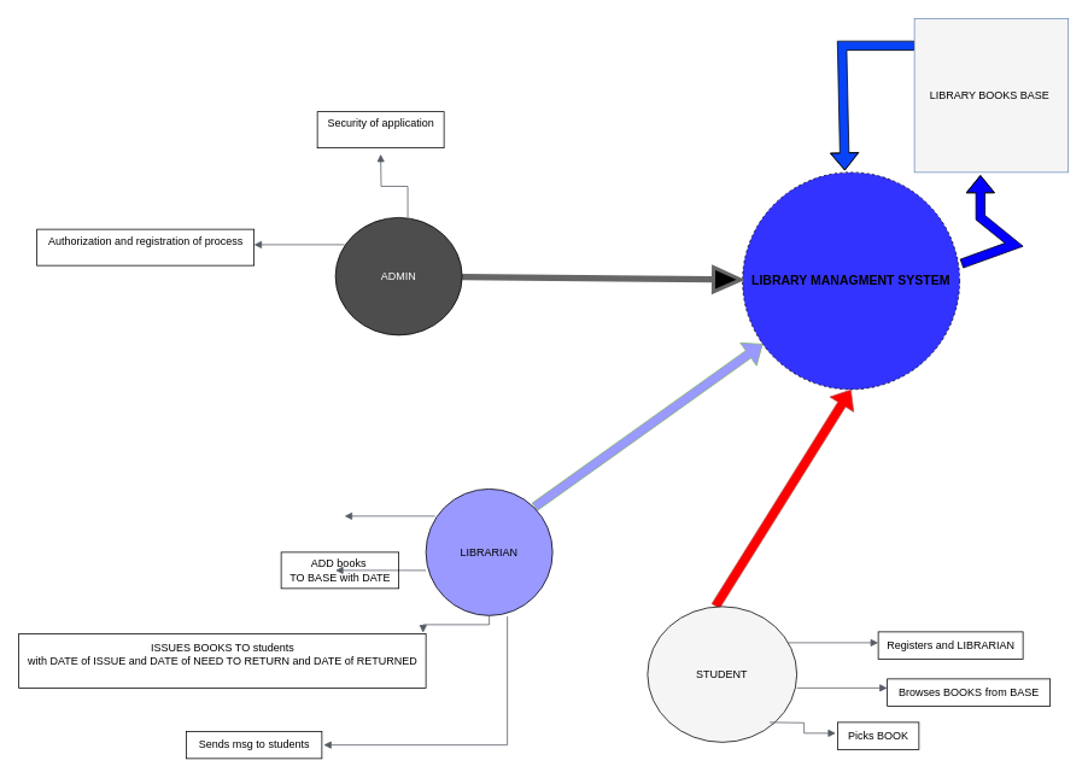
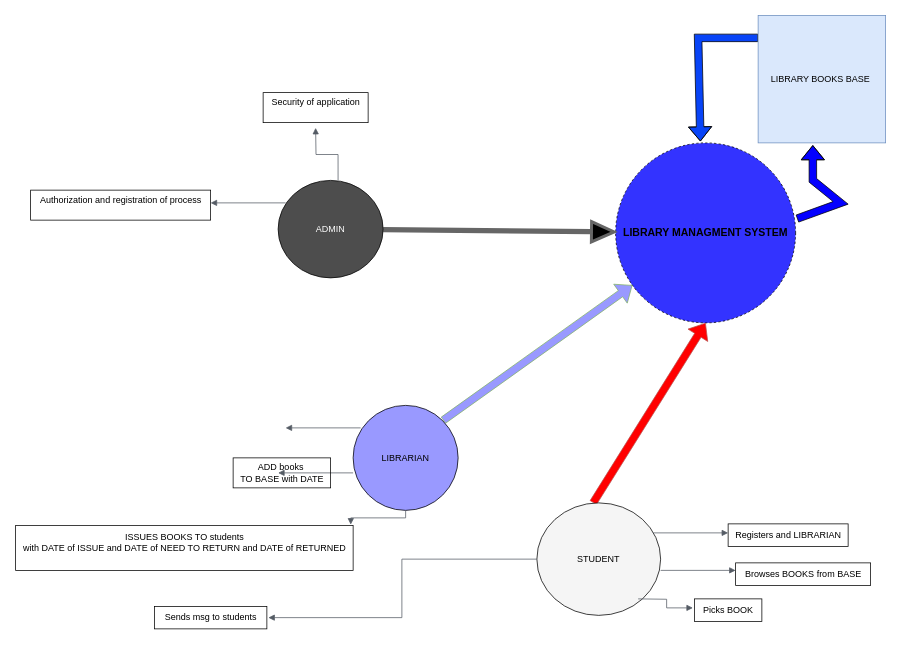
- <mxCell id="11" value="LIBRARY BOOKS BASE&amp;nbsp;" style="whiteSpace=wrap;html=1;aspect=fixed;fillColor=#f5f5f5;strokeColor=#6c8ebf;" vertex="1" parent="1"><mxGeometry x="1010" y="20" width="170" height="170" as="geometry" /></mxCell>
+ <mxCell id="11" value="LIBRARY BOOKS BASE&amp;nbsp;" style="whiteSpace=wrap;html=1;aspect=fixed;fillColor=#dae8fc;strokeColor=#6c8ebf;" vertex="1" parent="1"><mxGeometry x="1010" y="20" width="170" height="170" as="geometry" /></mxCell>
- <mxCell id="21" value="" style="edgeStyle=orthogonalEdgeStyle;html=1;endArrow=none;elbow=vertical;startArrow=block;startFill=1;strokeColor=#545B64;rounded=0;entryX=0.643;entryY=1.007;entryDx=0;entryDy=0;entryPerimeter=0;exitX=1.013;exitY=0.5;exitDx=0;exitDy=0;exitPerimeter=0;" edge="1" parent="1" source="22" target="9"><mxGeometry width="100" relative="1" as="geometry"><mxPoint x="410" y="820" as="sourcePoint" /><mxPoint x="600" y="760" as="targetPoint" /></mxGeometry></mxCell>
+ <mxCell id="21" value="" style="edgeStyle=orthogonalEdgeStyle;html=1;endArrow=none;elbow=vertical;startArrow=block;startFill=1;strokeColor=#545B64;rounded=0;exitX=1.013;exitY=0.5;exitDx=0;exitDy=0;exitPerimeter=0;" edge="1" parent="1" source="22" target="10"><mxGeometry width="100" relative="1" as="geometry"><mxPoint x="410" y="820" as="sourcePoint" /><mxPoint x="600" y="760" as="targetPoint" /></mxGeometry></mxCell>
